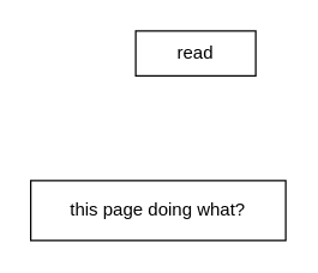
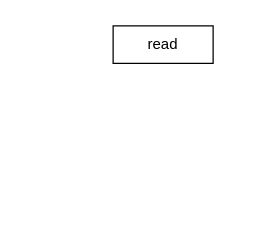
- <mxCell id="3" value="this page doing what?" style="rounded=0;whiteSpace=wrap;html=1;" vertex="1" parent="1"><mxGeometry x="20" y="120" width="170" height="40" as="geometry" /></mxCell>
